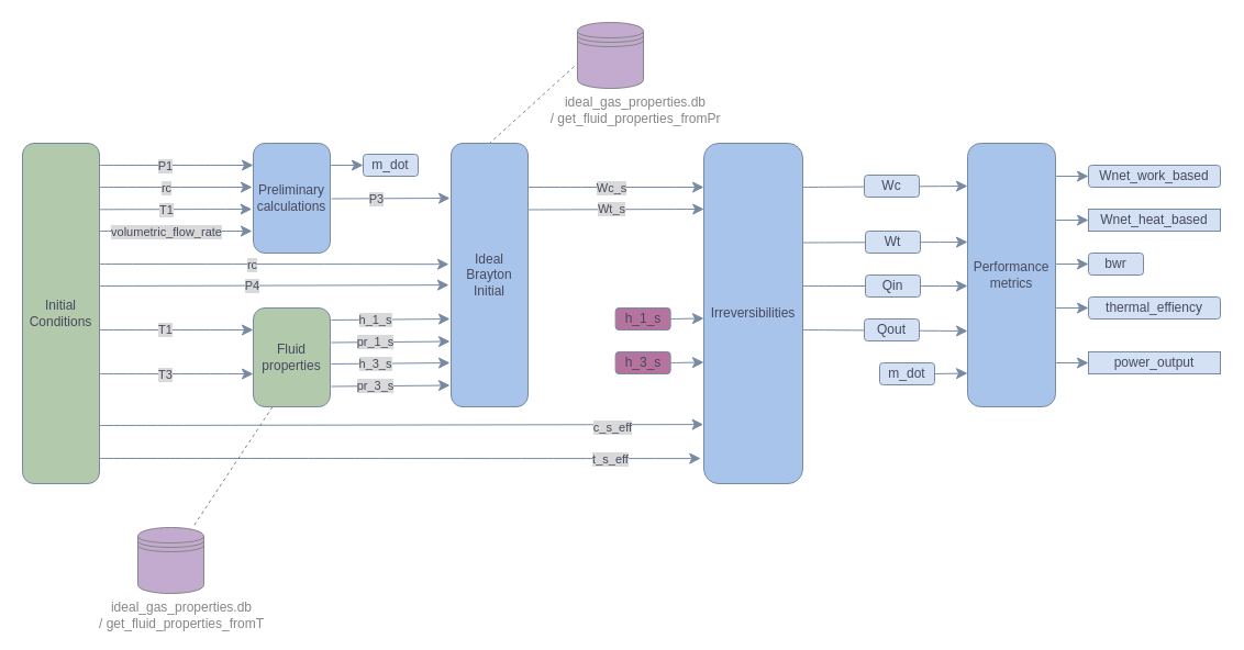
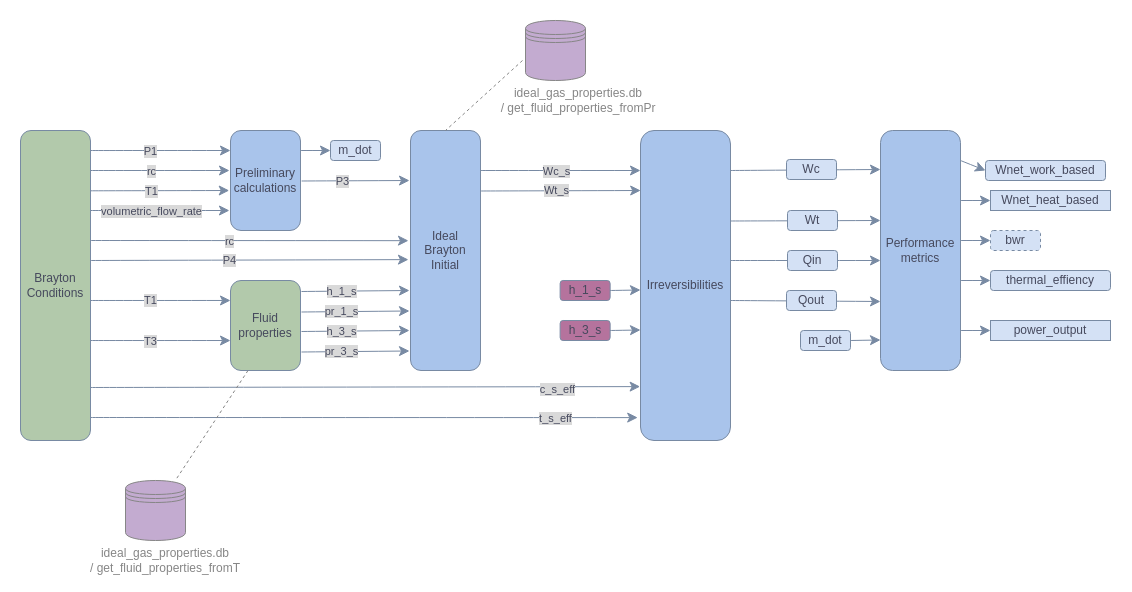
- <mxCell id="66" value="Wnet_work_based" style="rounded=1;whiteSpace=wrap;html=1;labelBackgroundColor=none;fillColor=light-dark(#D4E1F5,#9AC7BF);strokeColor=#788AA3;fontColor=light-dark(#46495D,#46495D);" parent="1" vertex="1"><mxGeometry x="990" y="150" width="120" height="20" as="geometry" /></mxCell>
+ <mxCell id="66" value="Wnet_work_based" style="rounded=1;whiteSpace=wrap;html=1;labelBackgroundColor=none;fillColor=light-dark(#D4E1F5,#9AC7BF);strokeColor=#788AA3;fontColor=light-dark(#46495D,#46495D);" parent="1" vertex="1"><mxGeometry x="985" y="160" width="120" height="20" as="geometry" /></mxCell>
- <mxCell id="70" value="bwr" style="rounded=1;whiteSpace=wrap;html=1;labelBackgroundColor=none;fillColor=light-dark(#D4E1F5,#9AC7BF);strokeColor=#788AA3;fontColor=light-dark(#46495D,#46495D);" parent="1" vertex="1"><mxGeometry x="990" y="230" width="50" height="20" as="geometry" /></mxCell>
+ <mxCell id="70" value="bwr" style="rounded=1;whiteSpace=wrap;html=1;labelBackgroundColor=none;fillColor=light-dark(#D4E1F5,#9AC7BF);strokeColor=#788AA3;fontColor=light-dark(#46495D,#46495D);dashed=1;" parent="1" vertex="1"><mxGeometry x="990" y="230" width="50" height="20" as="geometry" /></mxCell>
- <mxCell id="12" value="Initial Conditions" style="rounded=1;whiteSpace=wrap;html=1;labelBackgroundColor=none;fillColor=light-dark(#B2C9AB,#CCFFCC);strokeColor=#788AA3;fontColor=light-dark(#46495D,#46495D);" parent="1" vertex="1"><mxGeometry x="20" y="130" width="70" height="310" as="geometry" /></mxCell>
+ <mxCell id="12" value="Brayton Conditions" style="rounded=1;whiteSpace=wrap;html=1;labelBackgroundColor=none;fillColor=light-dark(#B2C9AB,#CCFFCC);strokeColor=#788AA3;fontColor=light-dark(#46495D,#46495D);" parent="1" vertex="1"><mxGeometry x="20" y="130" width="70" height="310" as="geometry" /></mxCell>
